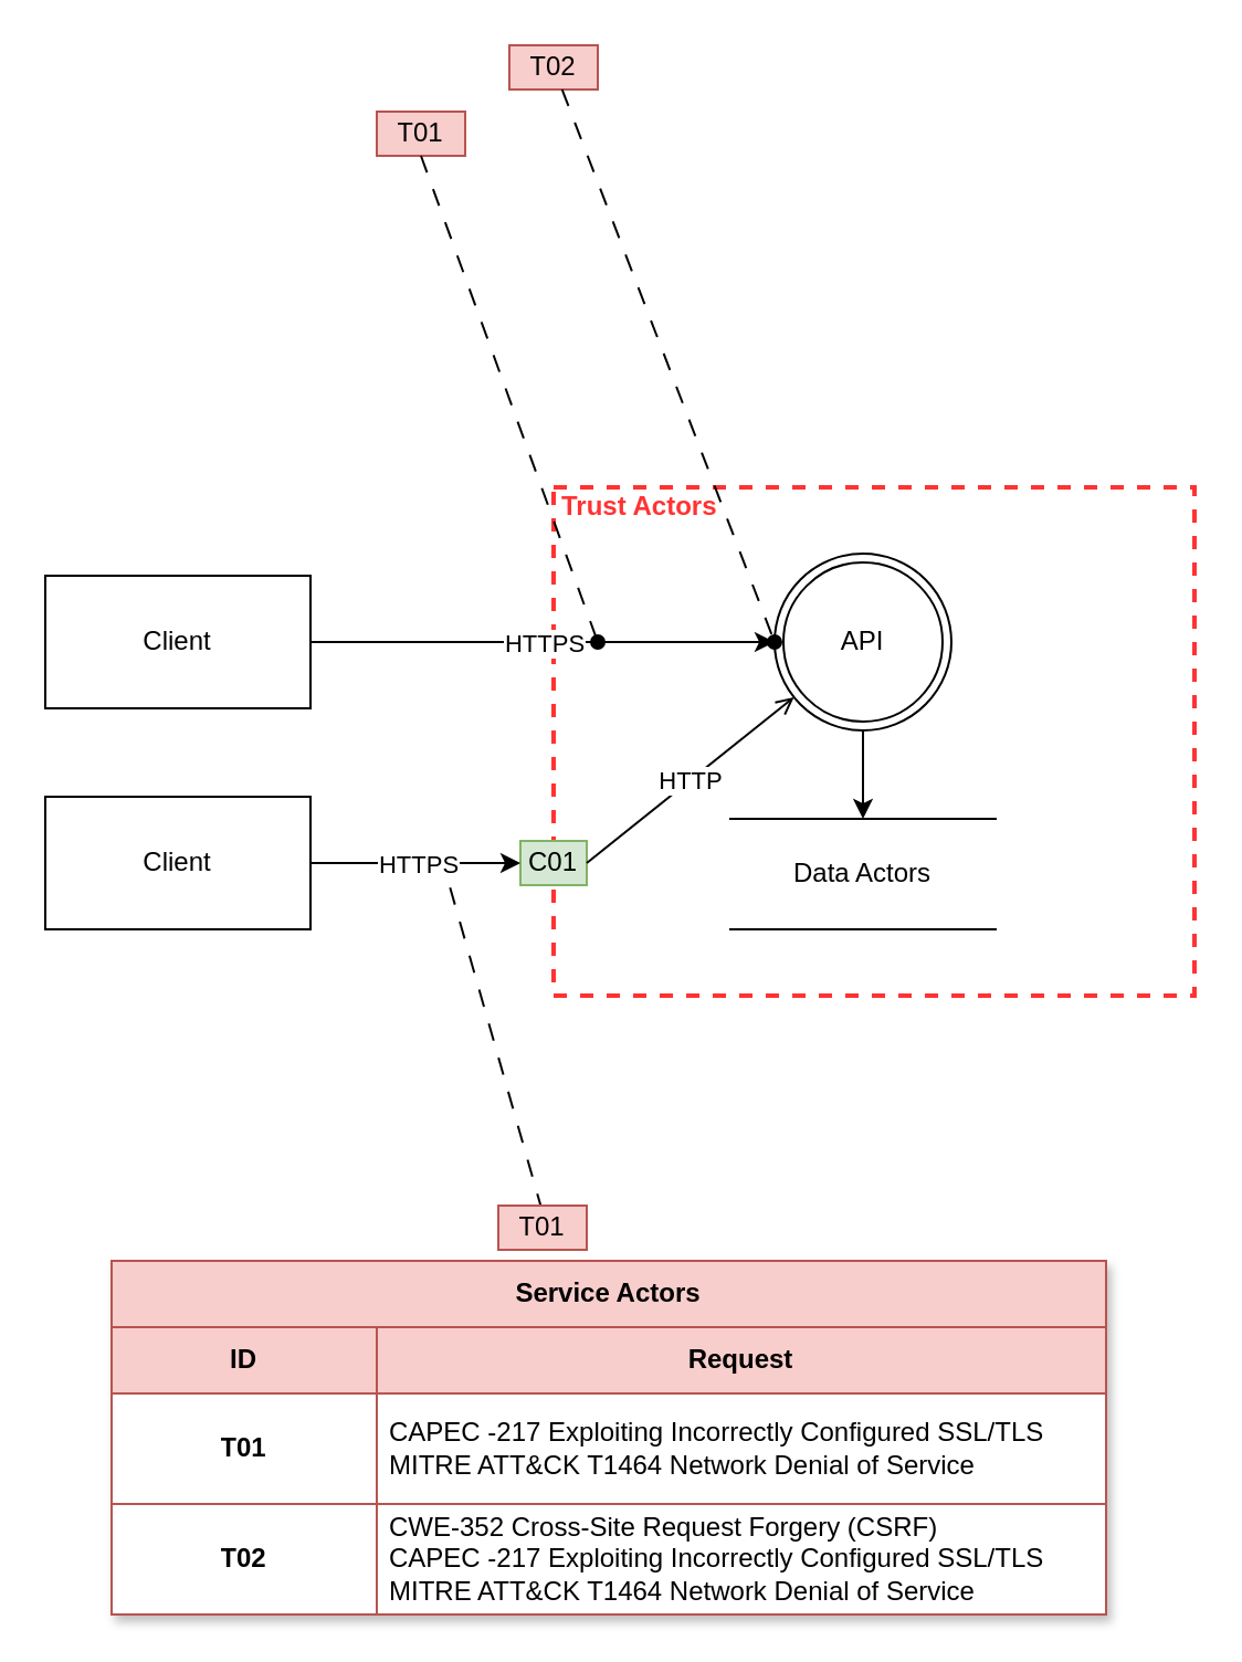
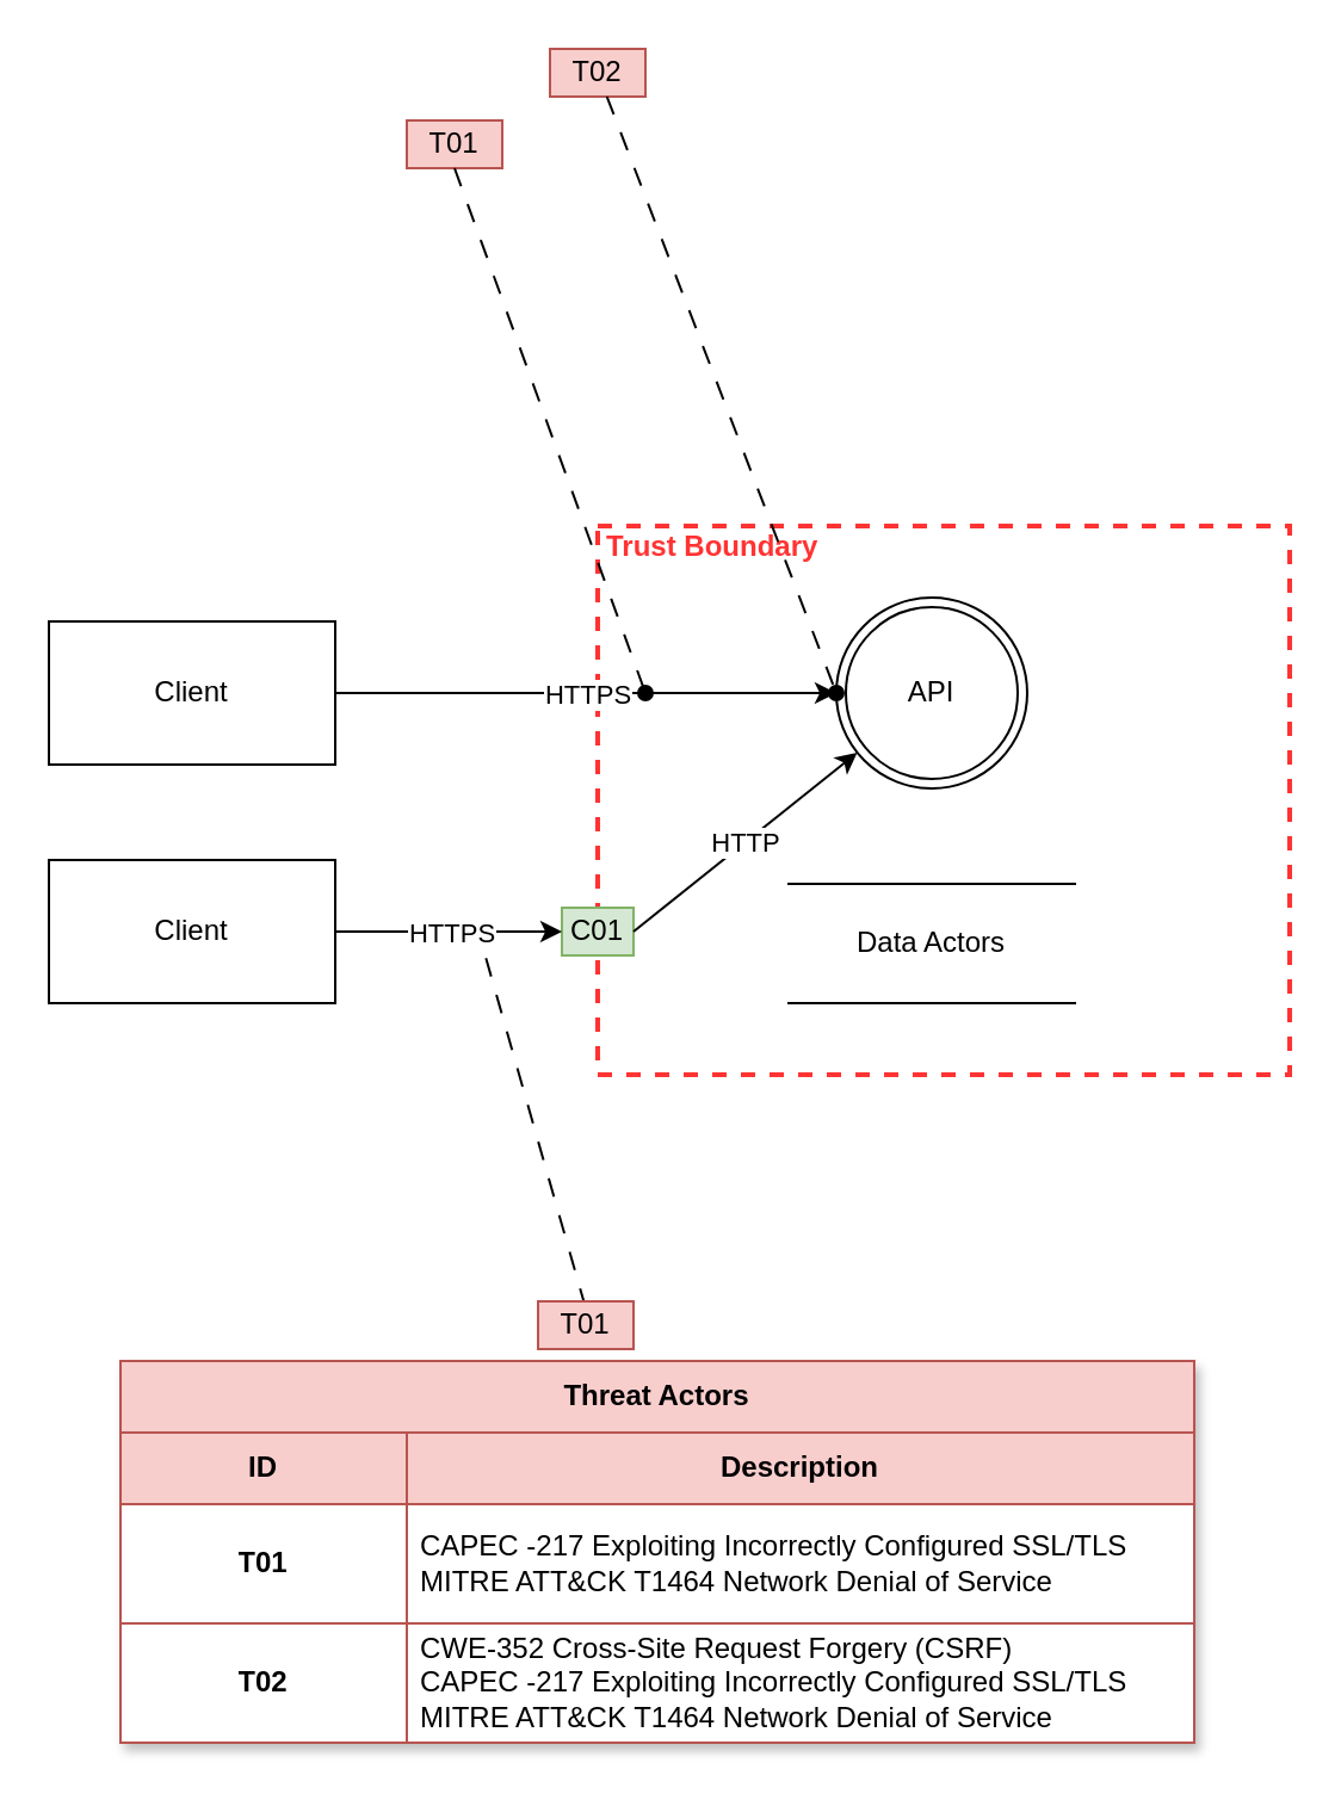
- <mxCell id="2" value="Trust Actors" style="html=1;fontColor=#FF3333;fontStyle=1;align=left;verticalAlign=top;spacing=0;labelBorderColor=none;fillColor=none;dashed=1;strokeWidth=2;strokeColor=#FF3333;spacingLeft=4;spacingTop=-3;" parent="1" vertex="1"><mxGeometry x="250" y="220" width="290" height="230" as="geometry" /></mxCell>
+ <mxCell id="2" value="Trust Boundary" style="html=1;fontColor=#FF3333;fontStyle=1;align=left;verticalAlign=top;spacing=0;labelBorderColor=none;fillColor=none;dashed=1;strokeWidth=2;strokeColor=#FF3333;spacingLeft=4;spacingTop=-3;" parent="1" vertex="1"><mxGeometry x="250" y="220" width="290" height="230" as="geometry" /></mxCell>
- <mxCell id="19" value="" style="endArrow=open;html=1;rounded=0;exitX=1;exitY=0.5;exitDx=0;exitDy=0;" edge="1" parent="1" source="13" target="4"><mxGeometry relative="1" as="geometry"><mxPoint x="250" y="390" as="sourcePoint" /><mxPoint x="190" y="470" as="targetPoint" /></mxGeometry></mxCell>
+ <mxCell id="19" value="" style="endArrow=classic;html=1;rounded=0;exitX=1;exitY=0.5;exitDx=0;exitDy=0;" edge="1" parent="1" source="13" target="4"><mxGeometry relative="1" as="geometry"><mxPoint x="250" y="390" as="sourcePoint" /><mxPoint x="190" y="470" as="targetPoint" /></mxGeometry></mxCell>
- <mxCell id="3" value="" style="edgeStyle=orthogonalEdgeStyle;rounded=0;orthogonalLoop=1;jettySize=auto;html=1;" parent="1" source="4" target="6" edge="1"><mxGeometry relative="1" as="geometry" /></mxCell>
- <mxCell id="22" value="Service Actors" style="shape=table;startSize=30;container=1;collapsible=0;childLayout=tableLayout;fillColor=#F8CECC;strokeColor=#B85450;fontStyle=1;shadow=1;swimlaneFillColor=#FFFFFF;fontColor=#000000;whiteSpace=wrap;html=1;" vertex="1" parent="1"><mxGeometry x="50" y="570" width="450" height="160" as="geometry" /></mxCell>
+ <mxCell id="22" value="Threat Actors" style="shape=table;startSize=30;container=1;collapsible=0;childLayout=tableLayout;fillColor=#F8CECC;strokeColor=#B85450;fontStyle=1;shadow=1;swimlaneFillColor=#FFFFFF;fontColor=#000000;whiteSpace=wrap;html=1;" vertex="1" parent="1"><mxGeometry x="50" y="570" width="450" height="160" as="geometry" /></mxCell>
- <mxCell id="25" value="Request" style="html=1;whiteSpace=wrap;connectable=0;strokeColor=inherit;overflow=hidden;fillColor=none;pointerEvents=1;fontColor=#000000;fontStyle=1" vertex="1" parent="23"><mxGeometry x="120" width="330" height="30" as="geometry"><mxRectangle width="330" height="30" as="alternateBounds" /></mxGeometry></mxCell>
+ <mxCell id="25" value="Description" style="html=1;whiteSpace=wrap;connectable=0;strokeColor=inherit;overflow=hidden;fillColor=none;pointerEvents=1;fontColor=#000000;fontStyle=1" vertex="1" parent="23"><mxGeometry x="120" width="330" height="30" as="geometry"><mxRectangle width="330" height="30" as="alternateBounds" /></mxGeometry></mxCell>
